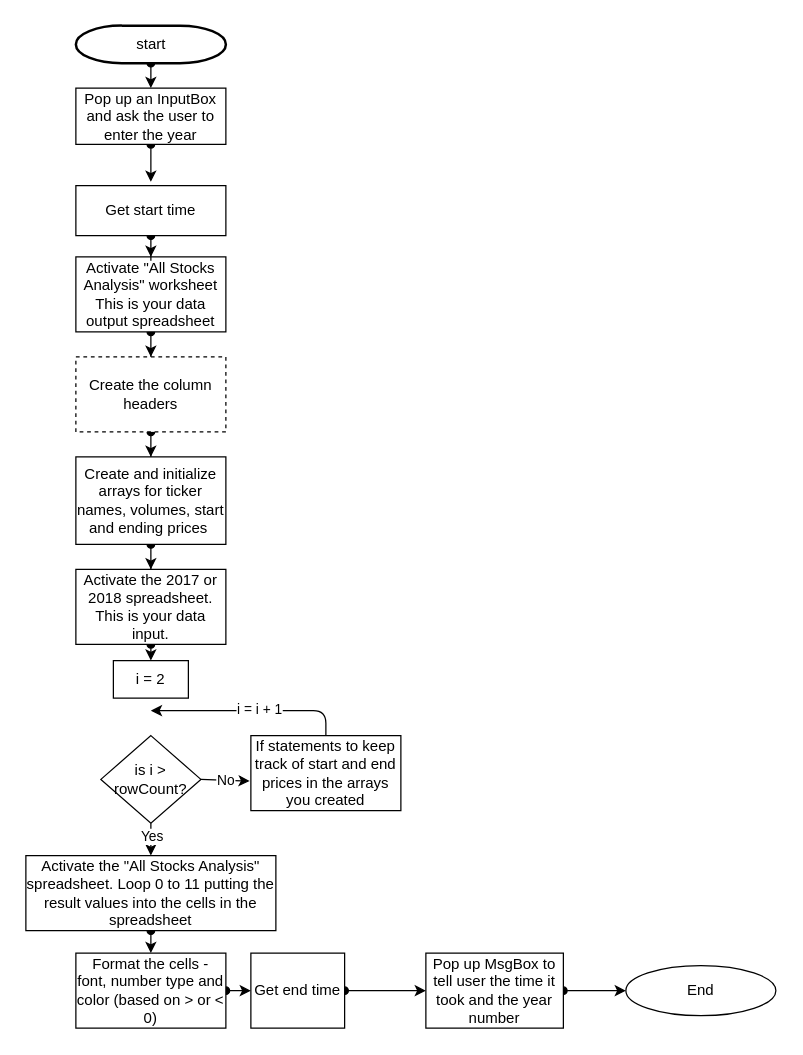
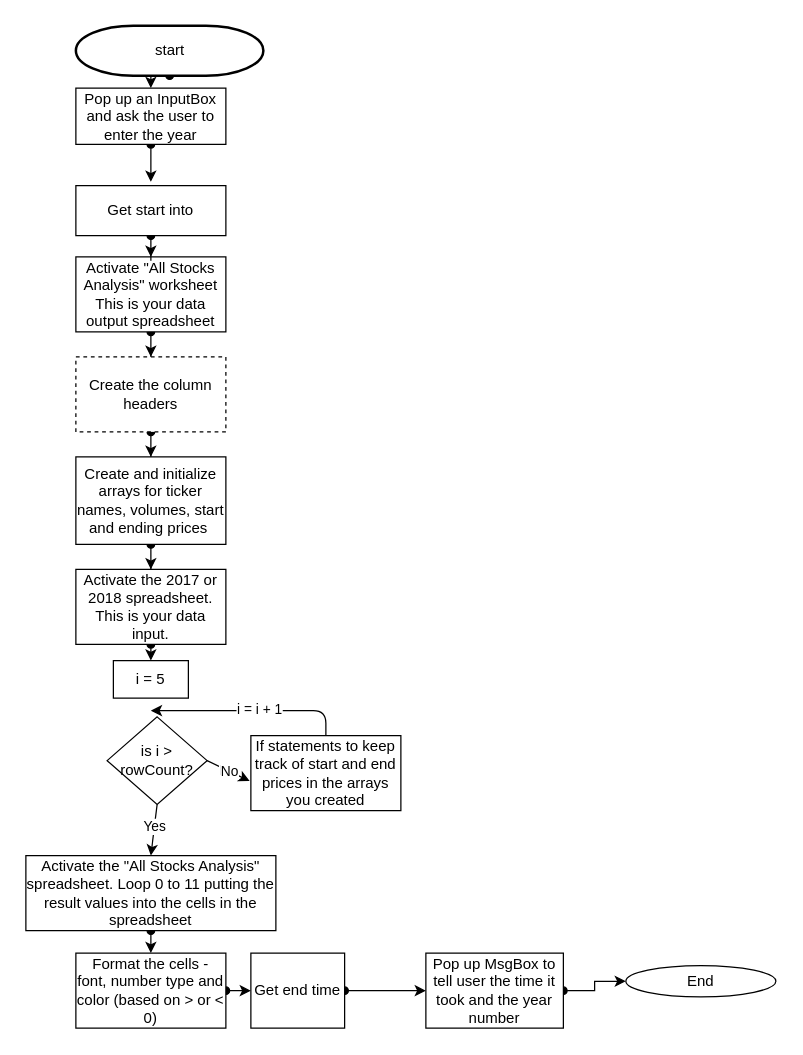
- <mxCell id="3" value="start" style="shape=mxgraph.flowchart.terminator;strokeWidth=2;gradientColor=none;gradientDirection=north;fontStyle=0;html=1;" parent="1" vertex="1"><mxGeometry x="60" y="20" width="120" height="30" as="geometry" /></mxCell>
+ <mxCell id="3" value="start" style="shape=mxgraph.flowchart.terminator;strokeWidth=2;gradientColor=none;gradientDirection=north;fontStyle=0;html=1;" parent="1" vertex="1"><mxGeometry x="60" y="20" width="150" height="40" as="geometry" /></mxCell>
- <mxCell id="24" value="Get start time" style="rounded=0;whiteSpace=wrap;html=1;" vertex="1" parent="1"><mxGeometry x="60" y="148" width="120" height="40" as="geometry" /></mxCell>
+ <mxCell id="24" value="Get start into" style="rounded=0;whiteSpace=wrap;html=1;" vertex="1" parent="1"><mxGeometry x="60" y="148" width="120" height="40" as="geometry" /></mxCell>
- <mxCell id="13" value="i = 2" style="rounded=0;whiteSpace=wrap;html=1;" vertex="1" parent="1"><mxGeometry x="90" y="528" width="60" height="30" as="geometry" /></mxCell>
+ <mxCell id="13" value="i = 5" style="rounded=0;whiteSpace=wrap;html=1;" vertex="1" parent="1"><mxGeometry x="90" y="528" width="60" height="30" as="geometry" /></mxCell>
- <mxCell id="12" value="is i &amp;gt; rowCount?" style="rhombus;whiteSpace=wrap;html=1;" vertex="1" parent="1"><mxGeometry x="80" y="588" width="80" height="70" as="geometry" /></mxCell>
+ <mxCell id="12" value="is i &amp;gt; rowCount?" style="rhombus;whiteSpace=wrap;html=1;" vertex="1" parent="1"><mxGeometry x="85" y="573" width="80" height="70" as="geometry" /></mxCell>
- <mxCell id="29" value="End" style="ellipse;whiteSpace=wrap;html=1;" vertex="1" parent="1"><mxGeometry x="500" y="772" width="120" height="40" as="geometry" /></mxCell>
+ <mxCell id="29" value="End" style="ellipse;whiteSpace=wrap;html=1;" vertex="1" parent="1"><mxGeometry x="500" y="772" width="120" height="25" as="geometry" /></mxCell>
